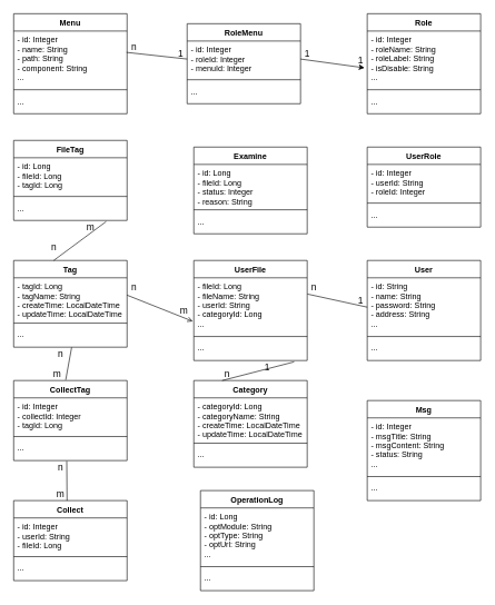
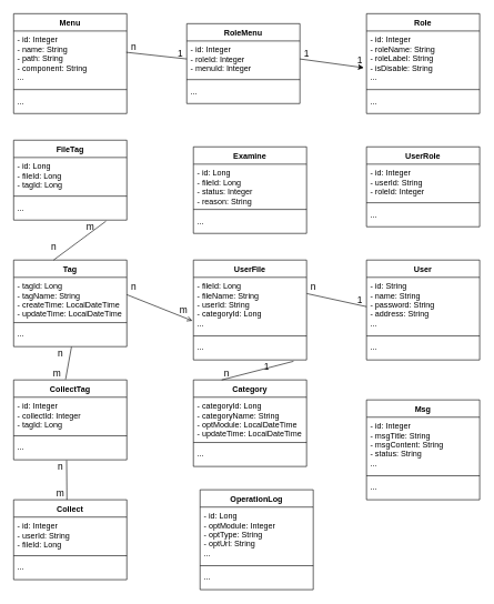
- <mxCell id="3" value="- categoryId: Long&#10;- categoryName: String&#10;- createTime: LocalDateTime&#10;- updateTime: LocalDateTime" style="text;strokeColor=none;fillColor=none;align=left;verticalAlign=top;spacingLeft=4;spacingRight=4;overflow=hidden;rotatable=0;points=[[0,0.5],[1,0.5]];portConstraint=eastwest;" vertex="1" parent="2"><mxGeometry y="26" width="170" height="64" as="geometry" /></mxCell>
+ <mxCell id="3" value="- categoryId: Long&#10;- categoryName: String&#10;- optModule: LocalDateTime&#10;- updateTime: LocalDateTime" style="text;strokeColor=none;fillColor=none;align=left;verticalAlign=top;spacingLeft=4;spacingRight=4;overflow=hidden;rotatable=0;points=[[0,0.5],[1,0.5]];portConstraint=eastwest;" vertex="1" parent="2"><mxGeometry y="26" width="170" height="64" as="geometry" /></mxCell>
- <mxCell id="31" value="- id: Long&#10;- optModule: String&#10;- optType: String&#10;- optUrl: String&#10;..." style="text;strokeColor=none;fillColor=none;align=left;verticalAlign=top;spacingLeft=4;spacingRight=4;overflow=hidden;rotatable=0;points=[[0,0.5],[1,0.5]];portConstraint=eastwest;" vertex="1" parent="30"><mxGeometry y="26" width="170" height="84" as="geometry" /></mxCell>
+ <mxCell id="31" value="- id: Long&#10;- optModule: Integer&#10;- optType: String&#10;- optUrl: String&#10;..." style="text;strokeColor=none;fillColor=none;align=left;verticalAlign=top;spacingLeft=4;spacingRight=4;overflow=hidden;rotatable=0;points=[[0,0.5],[1,0.5]];portConstraint=eastwest;" vertex="1" parent="30"><mxGeometry y="26" width="170" height="84" as="geometry" /></mxCell>
